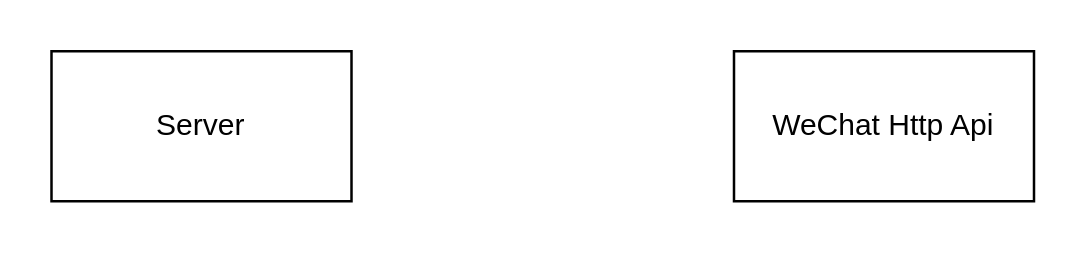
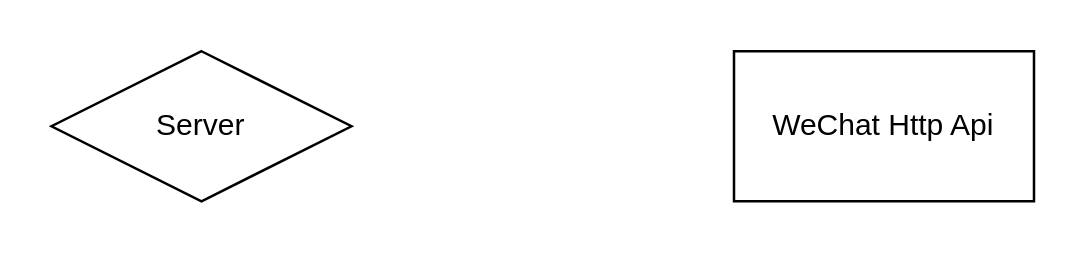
- <mxCell id="2" value="Server" style="rounded=0;whiteSpace=wrap;html=1;" vertex="1" parent="1"><mxGeometry x="20" y="20" width="120" height="60" as="geometry" /></mxCell>
+ <mxCell id="2" value="Server" style="rhombus;whiteSpace=wrap;html=1;" vertex="1" parent="1"><mxGeometry x="20" y="20" width="120" height="60" as="geometry" /></mxCell>
